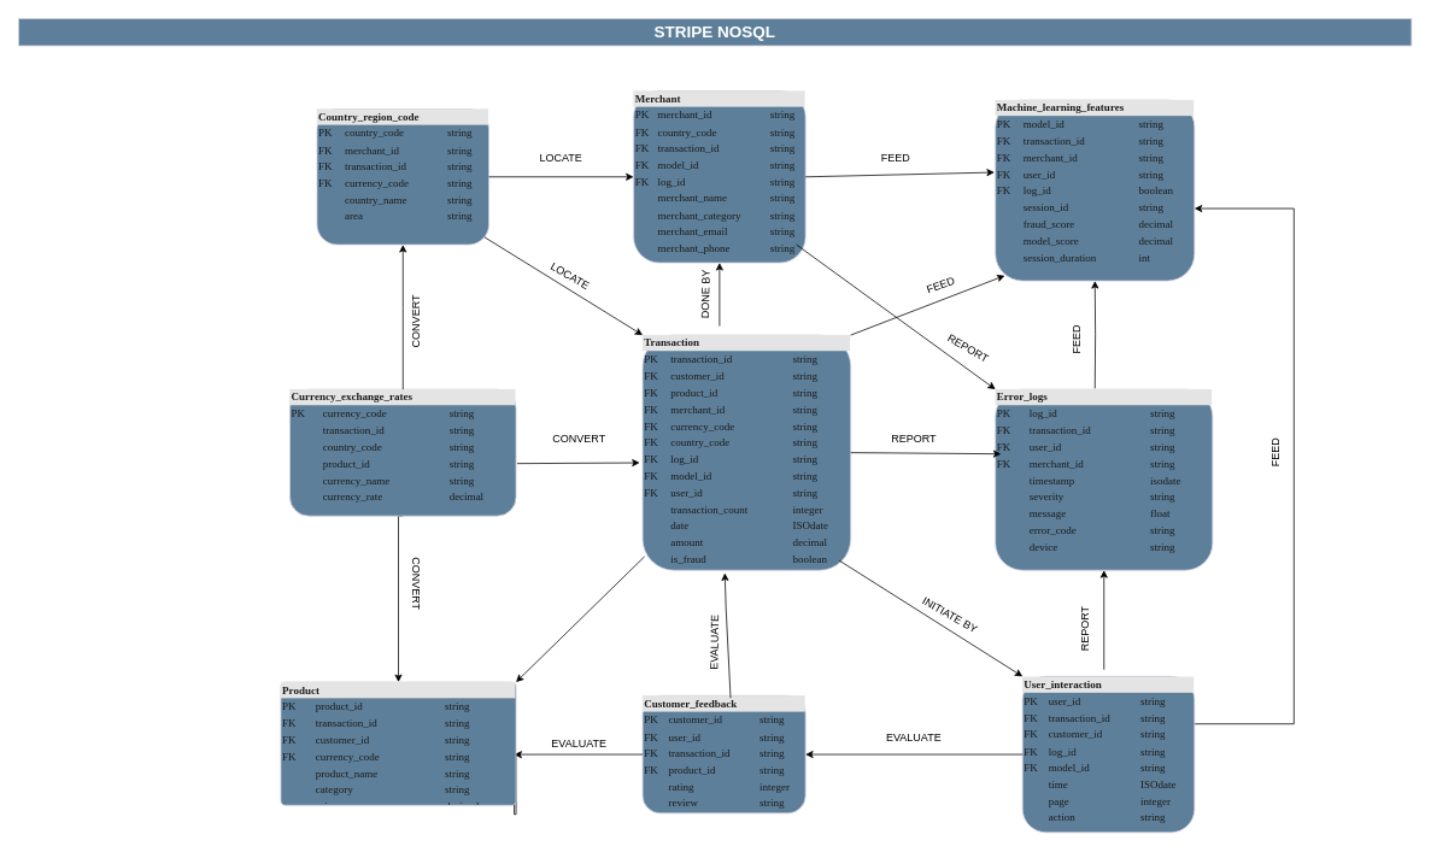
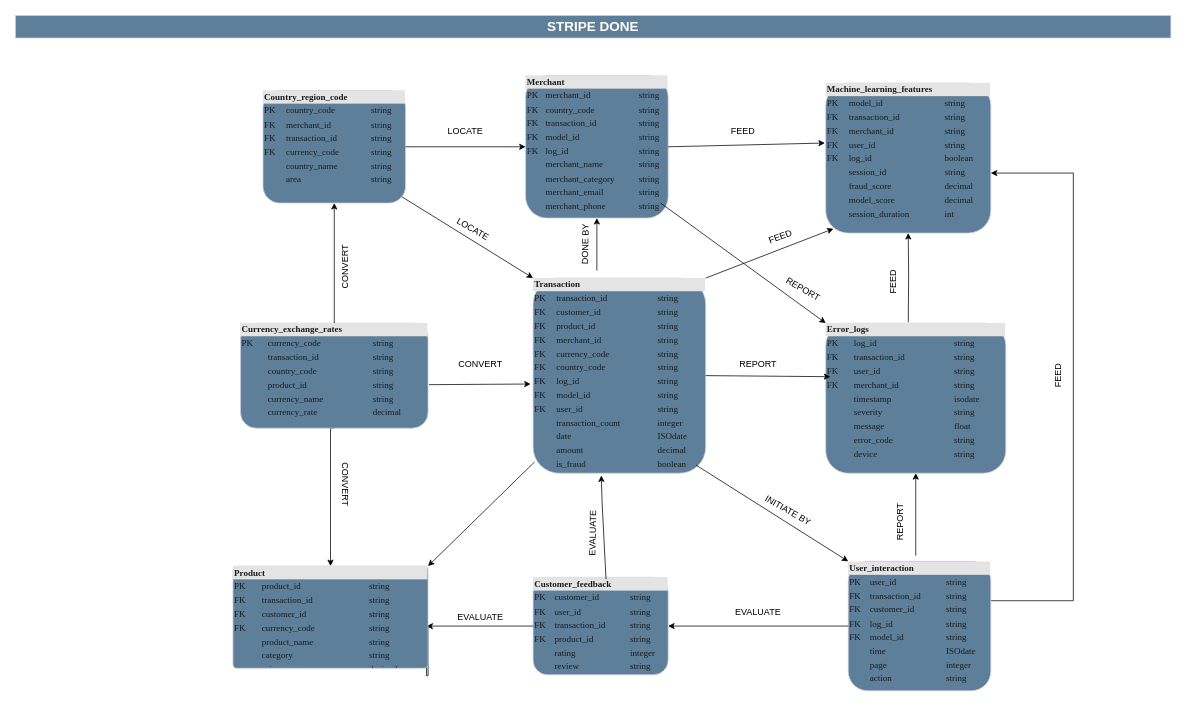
- <mxCell id="2" value="&lt;b&gt;&lt;font style=&quot;font-size: 18px;&quot; color=&quot;#ffffff&quot;&gt;STRIPE NOSQL&lt;/font&gt;&lt;/b&gt;" style="whiteSpace=wrap;html=1;strokeColor=#D0CEE2;fontColor=#1A1A1A;fillColor=#5D7F99;" parent="1" vertex="1"><mxGeometry x="20" y="20" width="1540" height="30" as="geometry" /></mxCell>
+ <mxCell id="2" value="&lt;b&gt;&lt;font style=&quot;font-size: 18px;&quot; color=&quot;#ffffff&quot;&gt;STRIPE DONE&lt;/font&gt;&lt;/b&gt;" style="whiteSpace=wrap;html=1;strokeColor=#D0CEE2;fontColor=#1A1A1A;fillColor=#5D7F99;" parent="1" vertex="1"><mxGeometry x="20" y="20" width="1540" height="30" as="geometry" /></mxCell>
